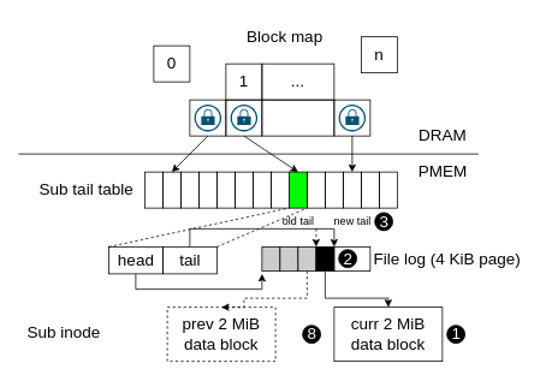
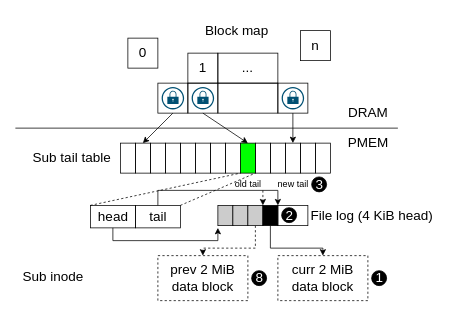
- <mxCell id="44" value="File log (4 KiB page)" style="text;html=1;resizable=0;autosize=1;align=center;verticalAlign=middle;points=[];fillColor=none;strokeColor=none;rounded=0;fontSize=18;" parent="1" vertex="1"><mxGeometry x="400" y="266.5" width="190" height="40" as="geometry" /></mxCell>
+ <mxCell id="44" value="File log (4 KiB head)" style="text;html=1;resizable=0;autosize=1;align=center;verticalAlign=middle;points=[];fillColor=none;strokeColor=none;rounded=0;fontSize=18;" parent="1" vertex="1"><mxGeometry x="400" y="266.5" width="190" height="40" as="geometry" /></mxCell>
- <mxCell id="56" value="prev 2 MiB&lt;br&gt;data block" style="rounded=0;whiteSpace=wrap;html=1;fontSize=18;fillColor=none;dashed=1;" vertex="1" parent="1"><mxGeometry x="185" y="340" width="120" height="60" as="geometry" /></mxCell>
+ <mxCell id="56" value="prev 2 MiB&lt;br&gt;data block" style="rounded=0;whiteSpace=wrap;html=1;fontSize=18;fillColor=none;dashed=1;" vertex="1" parent="1"><mxGeometry x="210" y="340" width="120" height="60" as="geometry" /></mxCell>
- <mxCell id="55" value="curr 2 MiB&lt;br&gt;data block" style="rounded=0;whiteSpace=wrap;html=1;fontSize=18;fillColor=none;" vertex="1" parent="1"><mxGeometry x="370" y="340" width="120" height="60" as="geometry" /></mxCell>
+ <mxCell id="55" value="curr 2 MiB&lt;br&gt;data block" style="rounded=0;whiteSpace=wrap;html=1;fontSize=18;fillColor=none;dashed=1;" vertex="1" parent="1"><mxGeometry x="370" y="340" width="120" height="60" as="geometry" /></mxCell>
